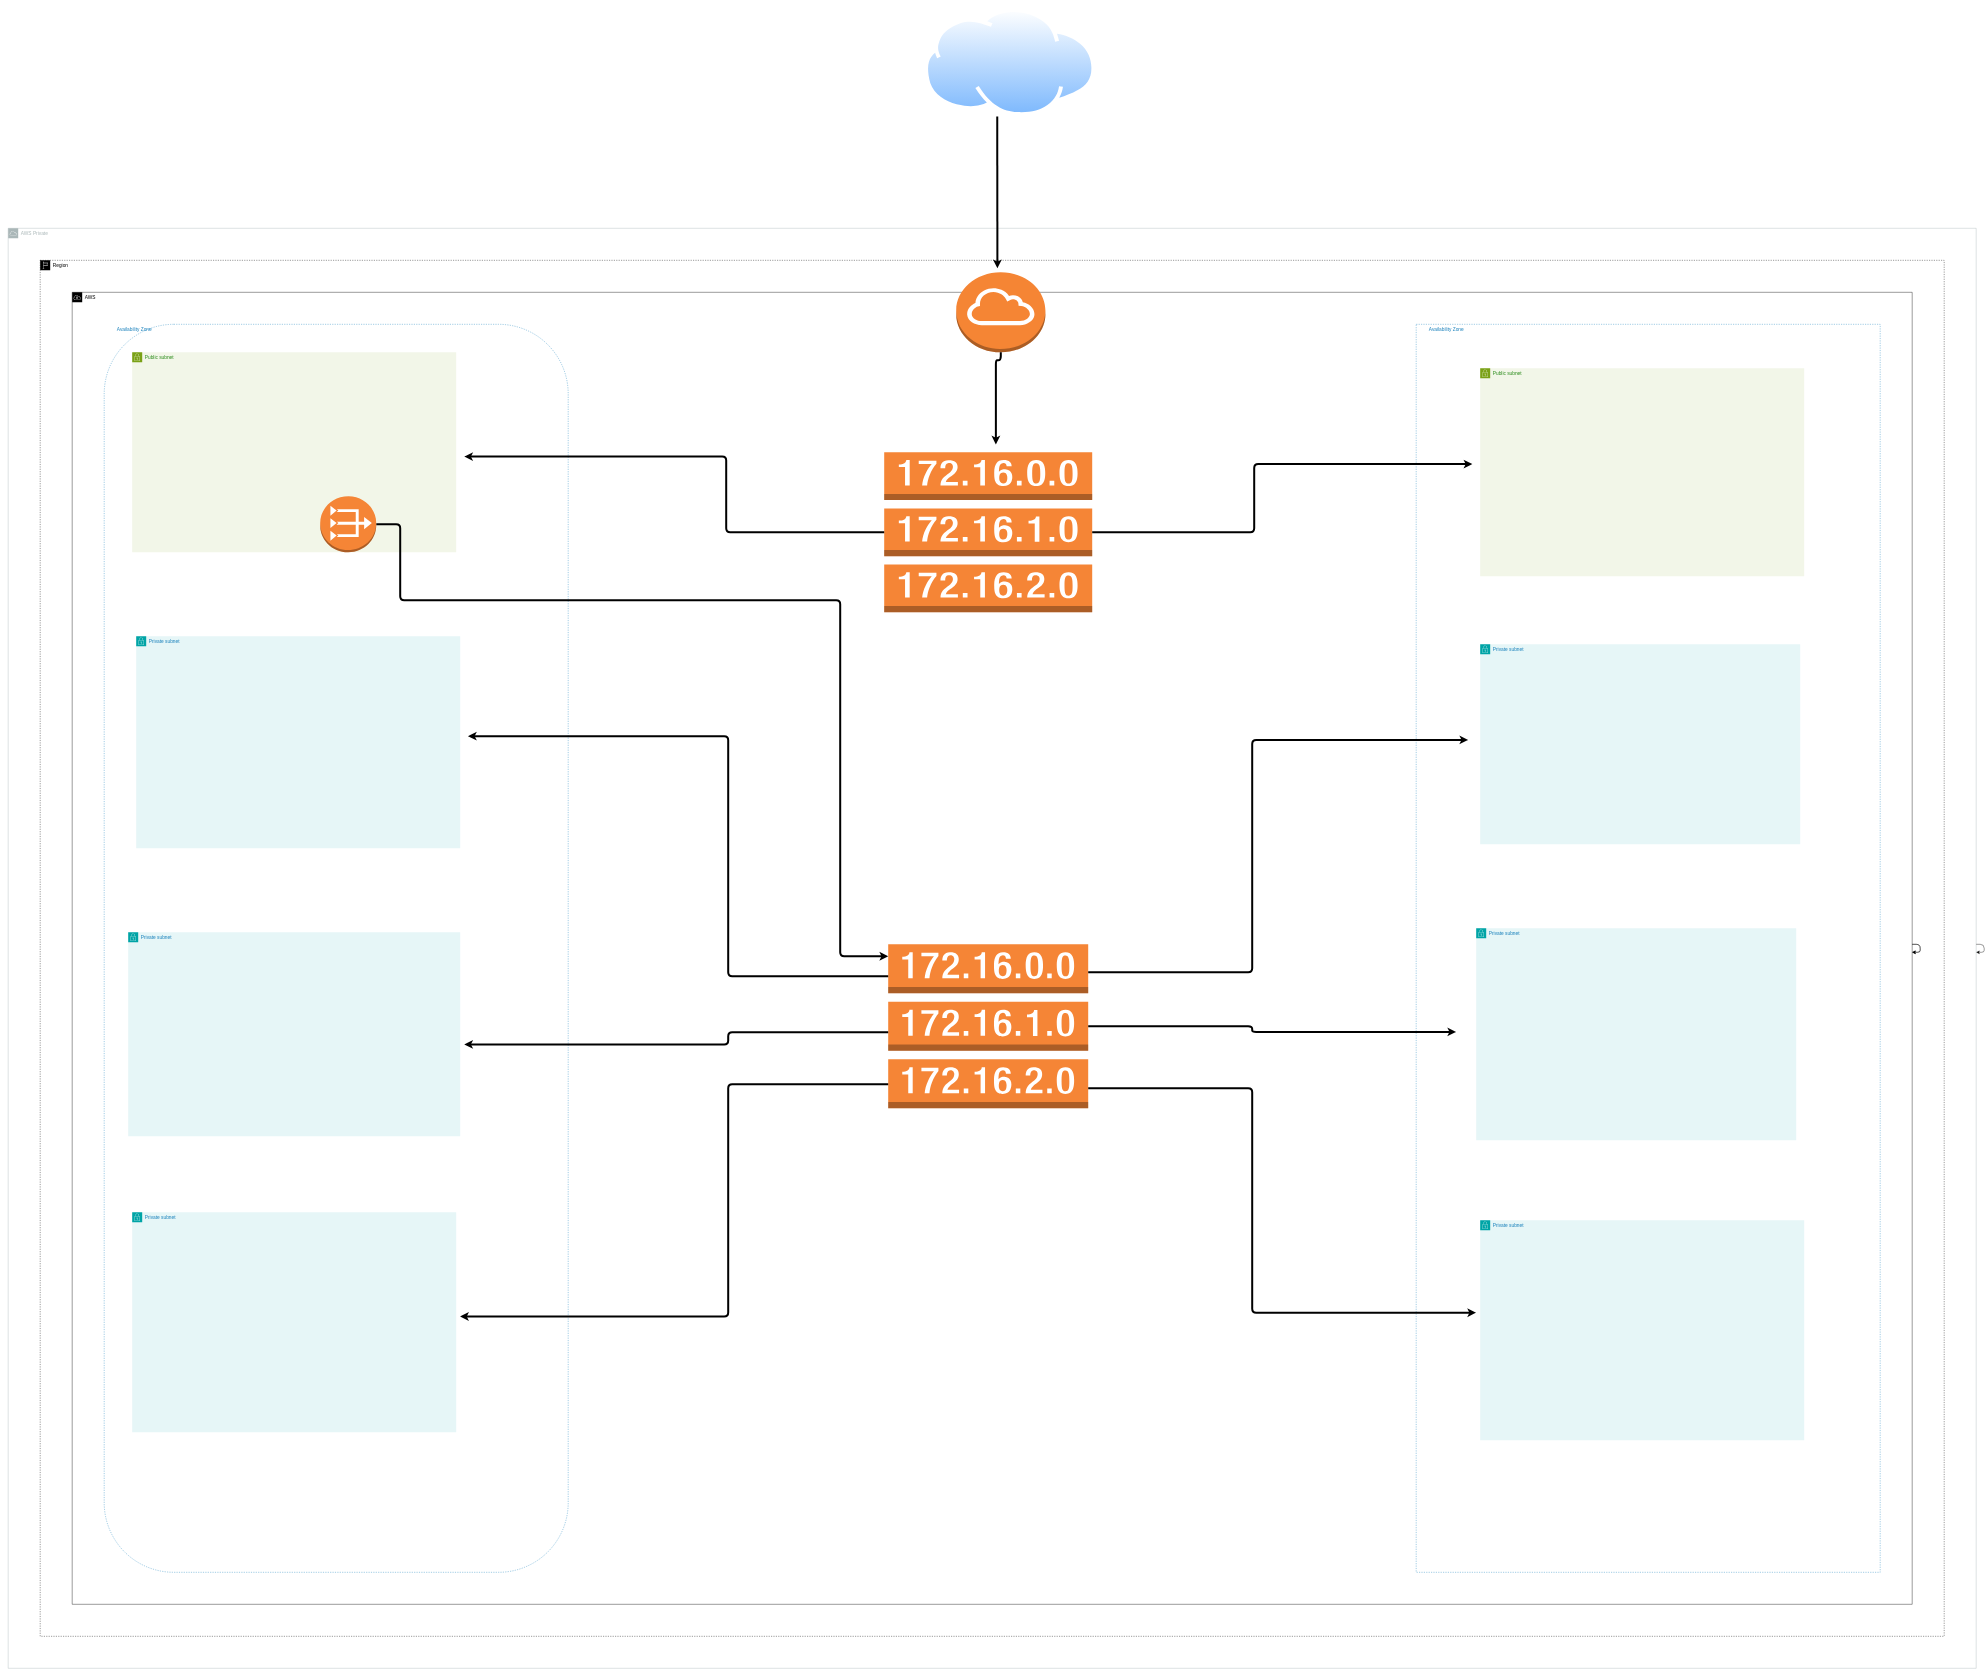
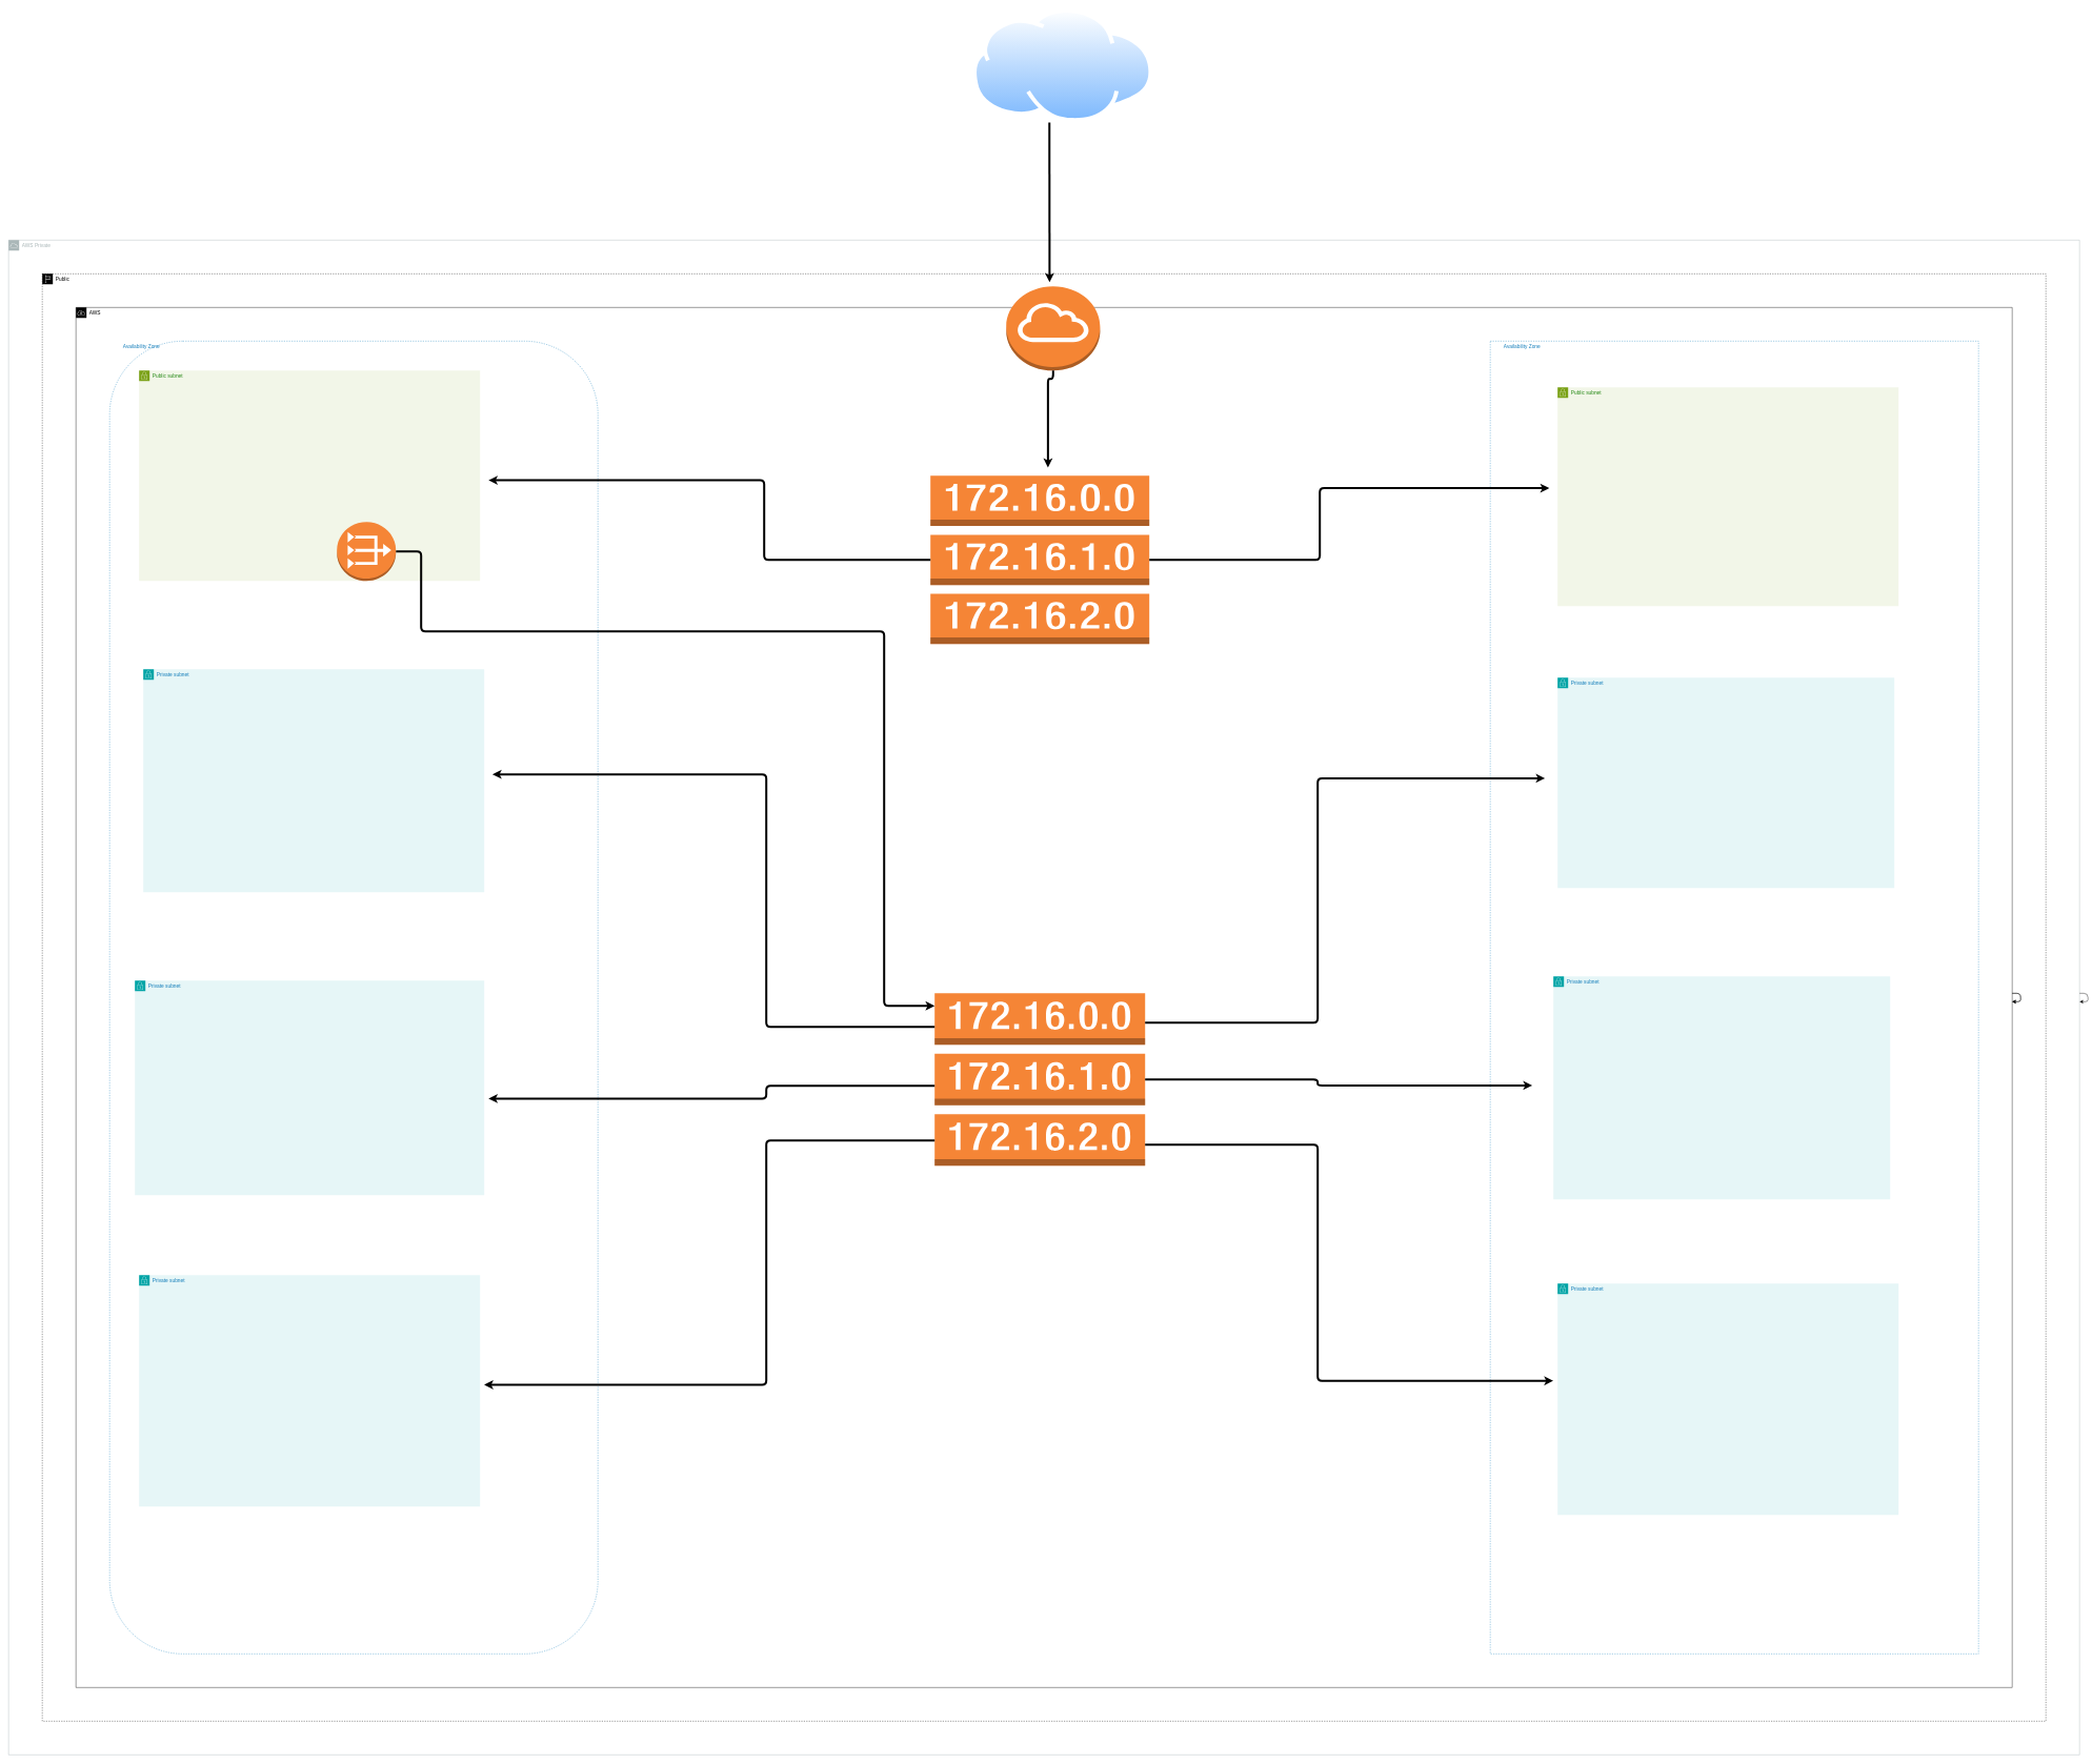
- <mxCell id="2" value="Region" style="points=[[0,0],[0.25,0],[0.5,0],[0.75,0],[1,0],[1,0.25],[1,0.5],[1,0.75],[1,1],[0.75,1],[0.5,1],[0.25,1],[0,1],[0,0.75],[0,0.5],[0,0.25]];outlineConnect=0;html=1;whiteSpace=wrap;fontSize=12;fontStyle=0;container=1;pointerEvents=0;collapsible=0;recursiveResize=0;shape=mxgraph.aws4.group;grIcon=mxgraph.aws4.group_region;verticalAlign=top;align=left;spacingLeft=30;dashed=1;rounded=1;" parent="1" vertex="1"><mxGeometry x="100" y="650" width="4760" height="3440" as="geometry" /></mxCell>
+ <mxCell id="2" value="Public" style="points=[[0,0],[0.25,0],[0.5,0],[0.75,0],[1,0],[1,0.25],[1,0.5],[1,0.75],[1,1],[0.75,1],[0.5,1],[0.25,1],[0,1],[0,0.75],[0,0.5],[0,0.25]];outlineConnect=0;html=1;whiteSpace=wrap;fontSize=12;fontStyle=0;container=1;pointerEvents=0;collapsible=0;recursiveResize=0;shape=mxgraph.aws4.group;grIcon=mxgraph.aws4.group_region;verticalAlign=top;align=left;spacingLeft=30;dashed=1;rounded=1;" parent="1" vertex="1"><mxGeometry x="100" y="650" width="4760" height="3440" as="geometry" /></mxCell>
